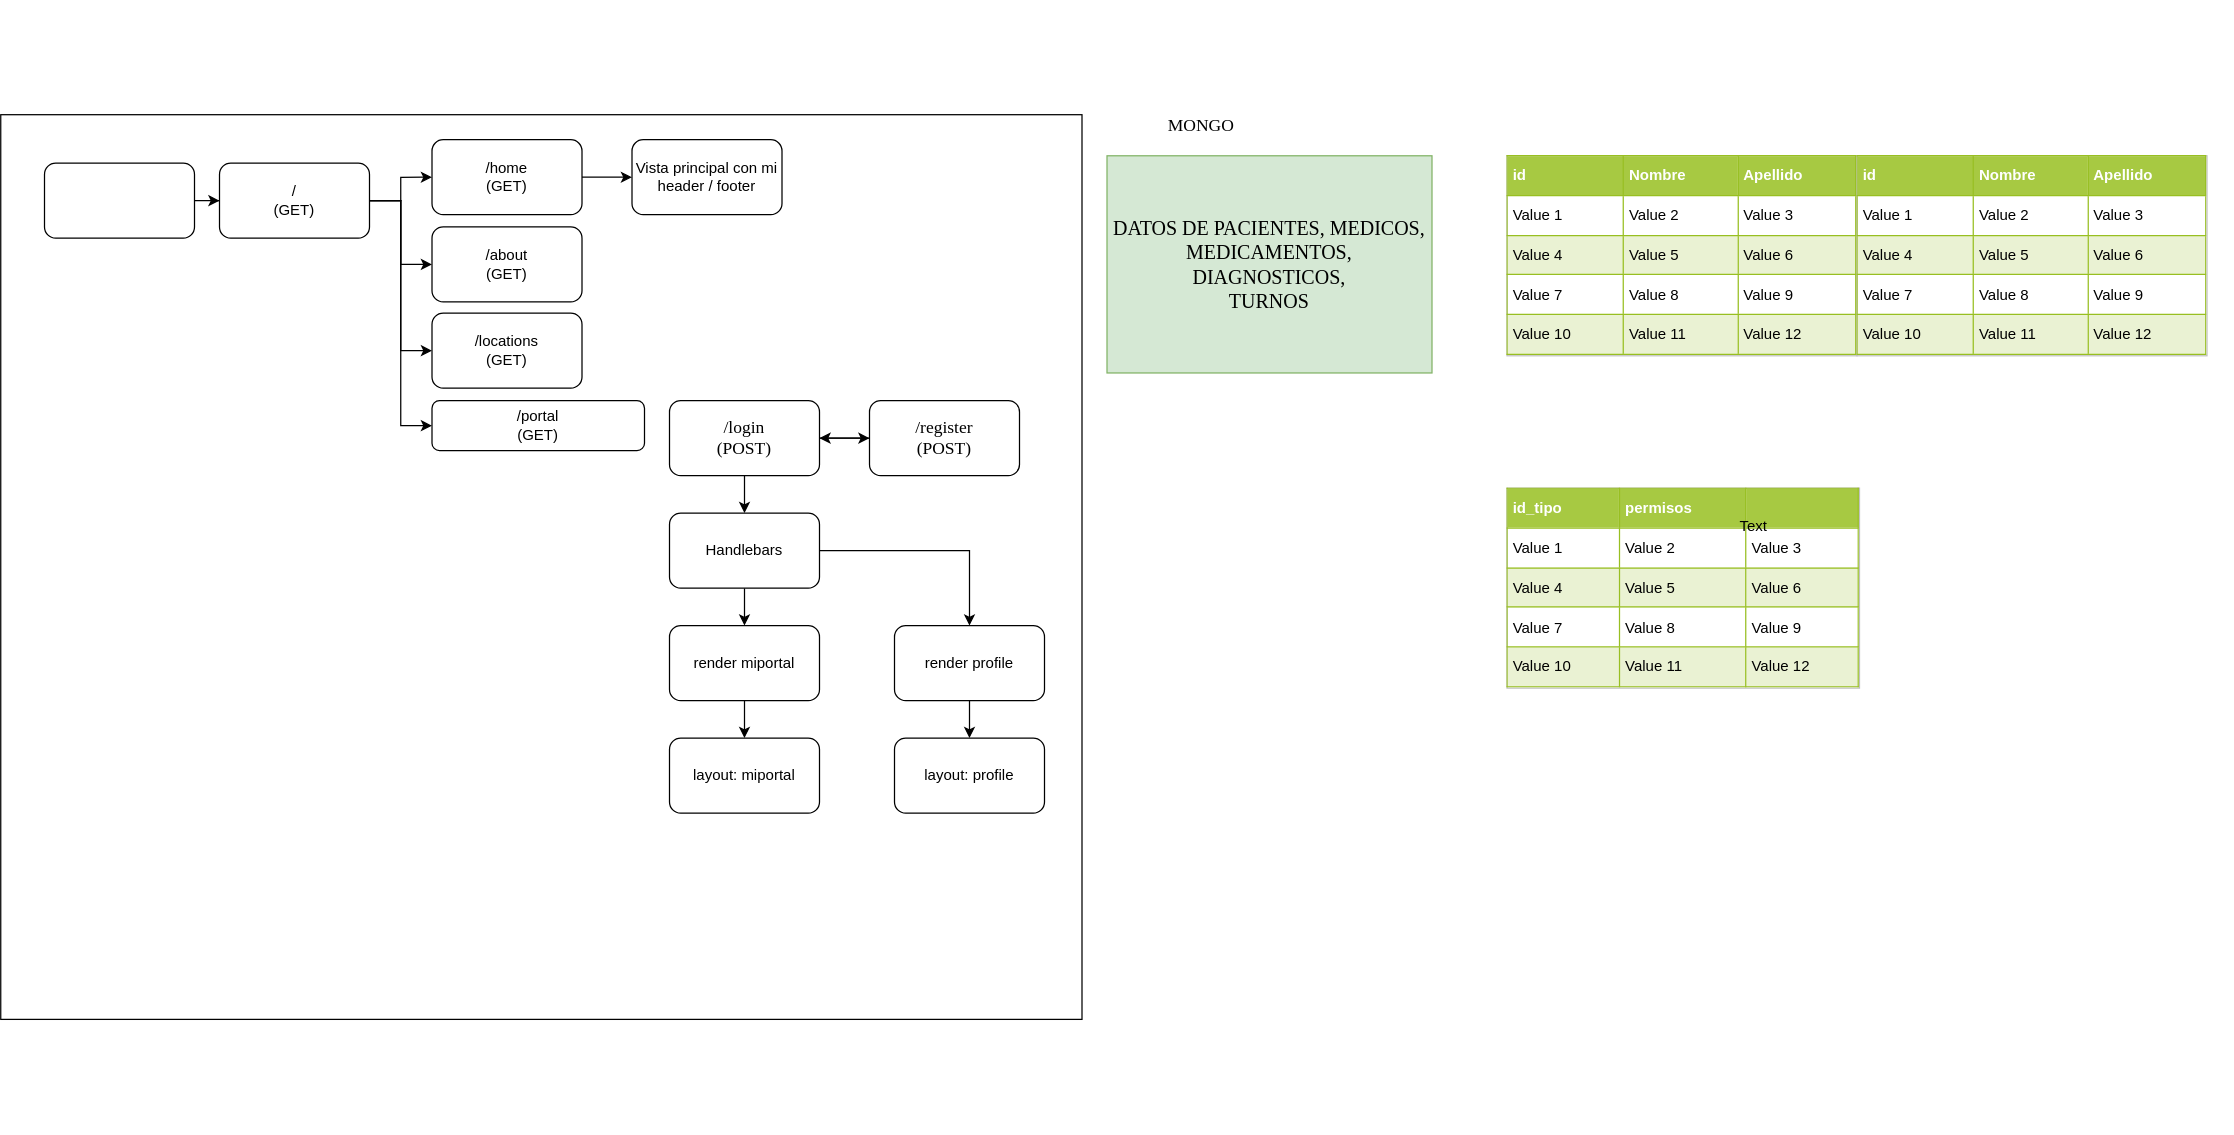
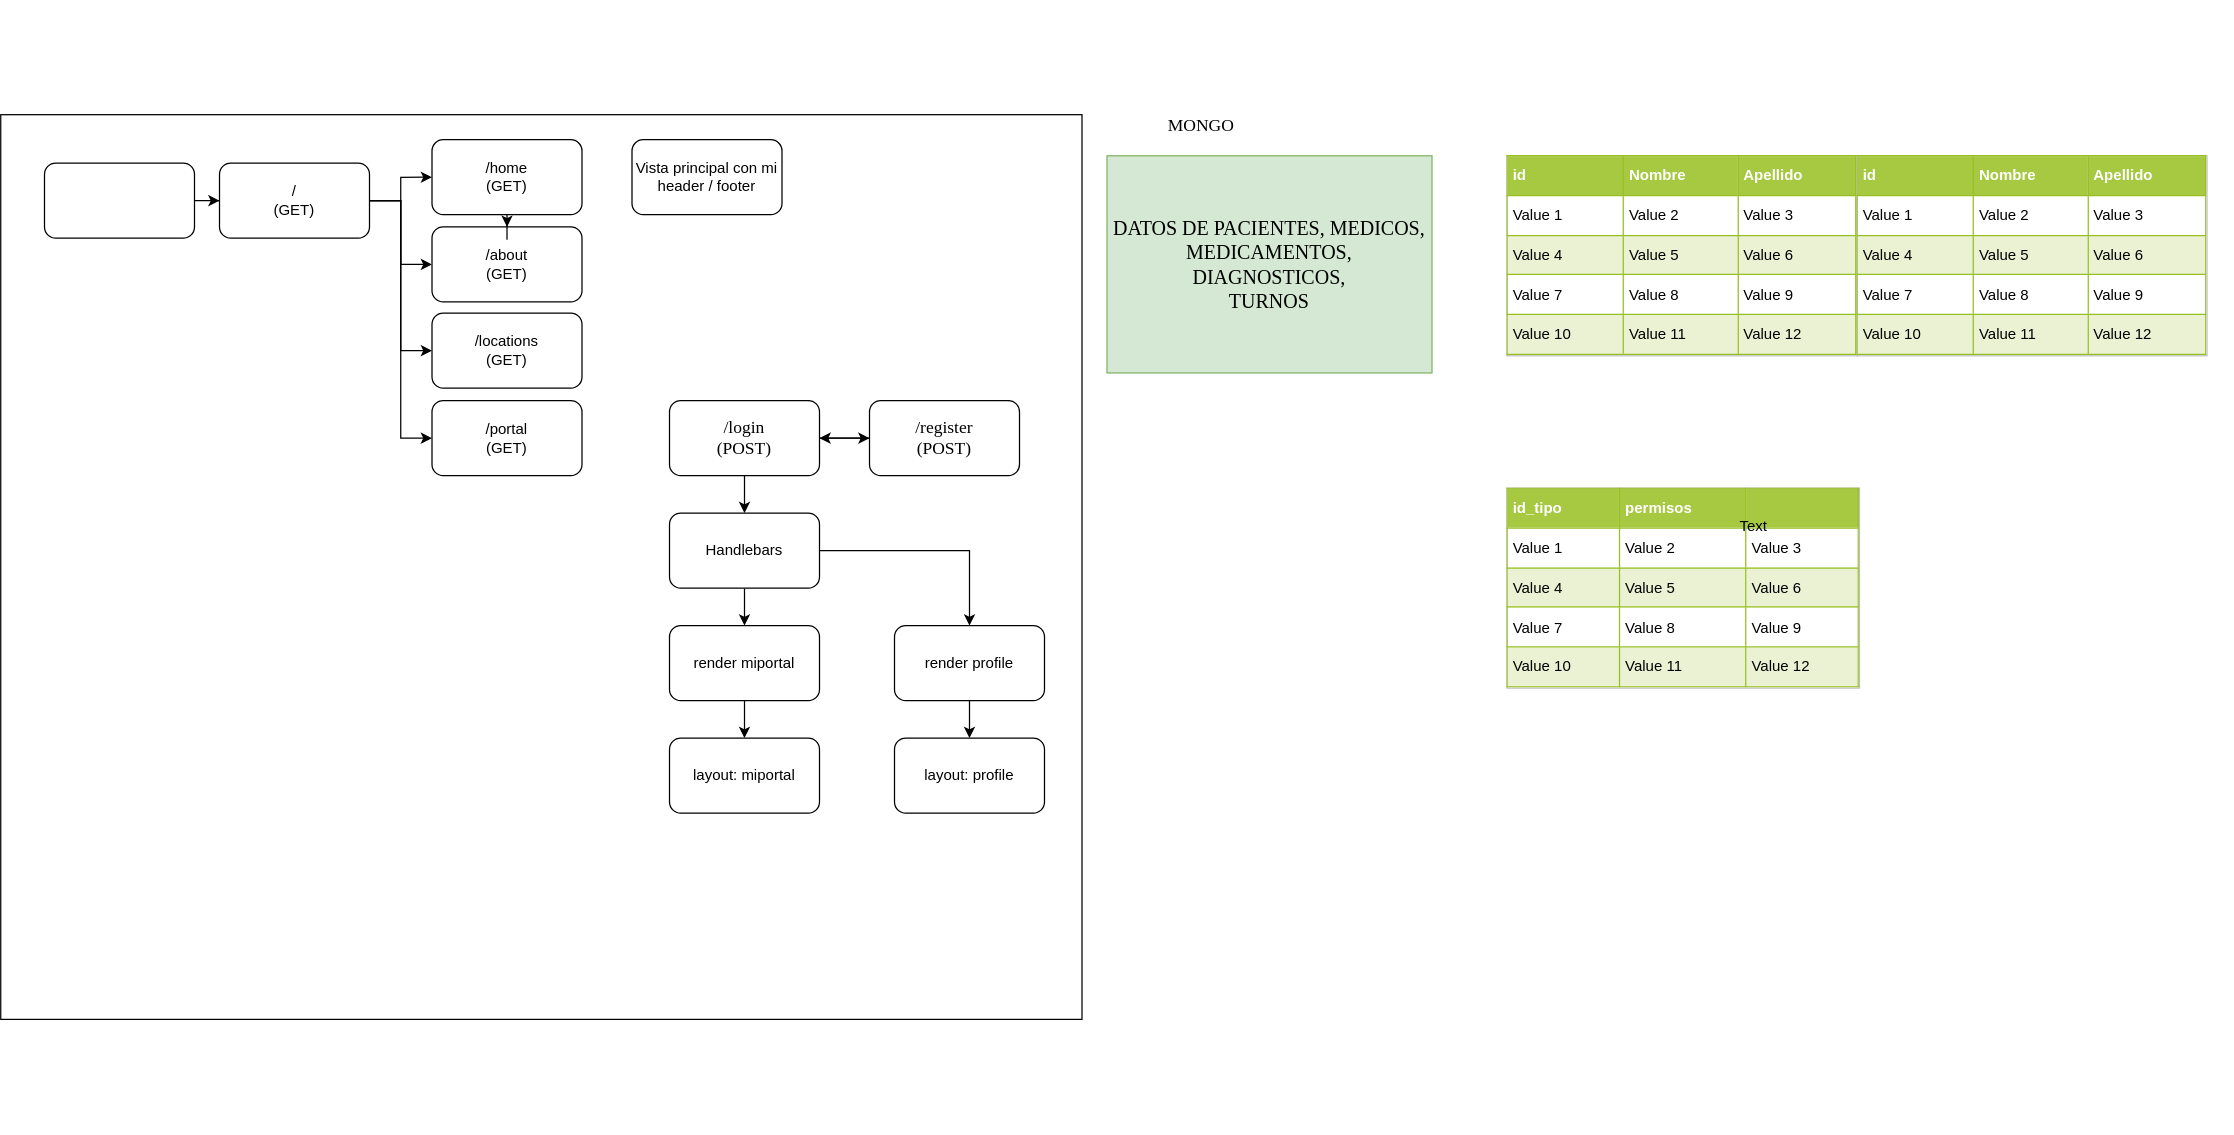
- <mxCell id="12" value="" style="edgeStyle=orthogonalEdgeStyle;rounded=0;comic=0;orthogonalLoop=1;jettySize=auto;html=1;shadow=0;" edge="1" parent="1" source="13" target="31"><mxGeometry relative="1" as="geometry" /></mxCell>
+ <mxCell id="12" value="" style="edgeStyle=orthogonalEdgeStyle;rounded=0;comic=0;orthogonalLoop=1;jettySize=auto;html=1;shadow=0;" edge="1" parent="1" source="13" target="11"><mxGeometry relative="1" as="geometry" /></mxCell>
- <mxCell id="28" value="/portal&lt;br&gt;(GET)" style="rounded=1;whiteSpace=wrap;html=1;" vertex="1" parent="1"><mxGeometry x="330" y="320" width="170" height="40" as="geometry" /></mxCell>
+ <mxCell id="28" value="/portal&lt;br&gt;(GET)" style="rounded=1;whiteSpace=wrap;html=1;" vertex="1" parent="1"><mxGeometry x="330" y="320" width="120" height="60" as="geometry" /></mxCell>
